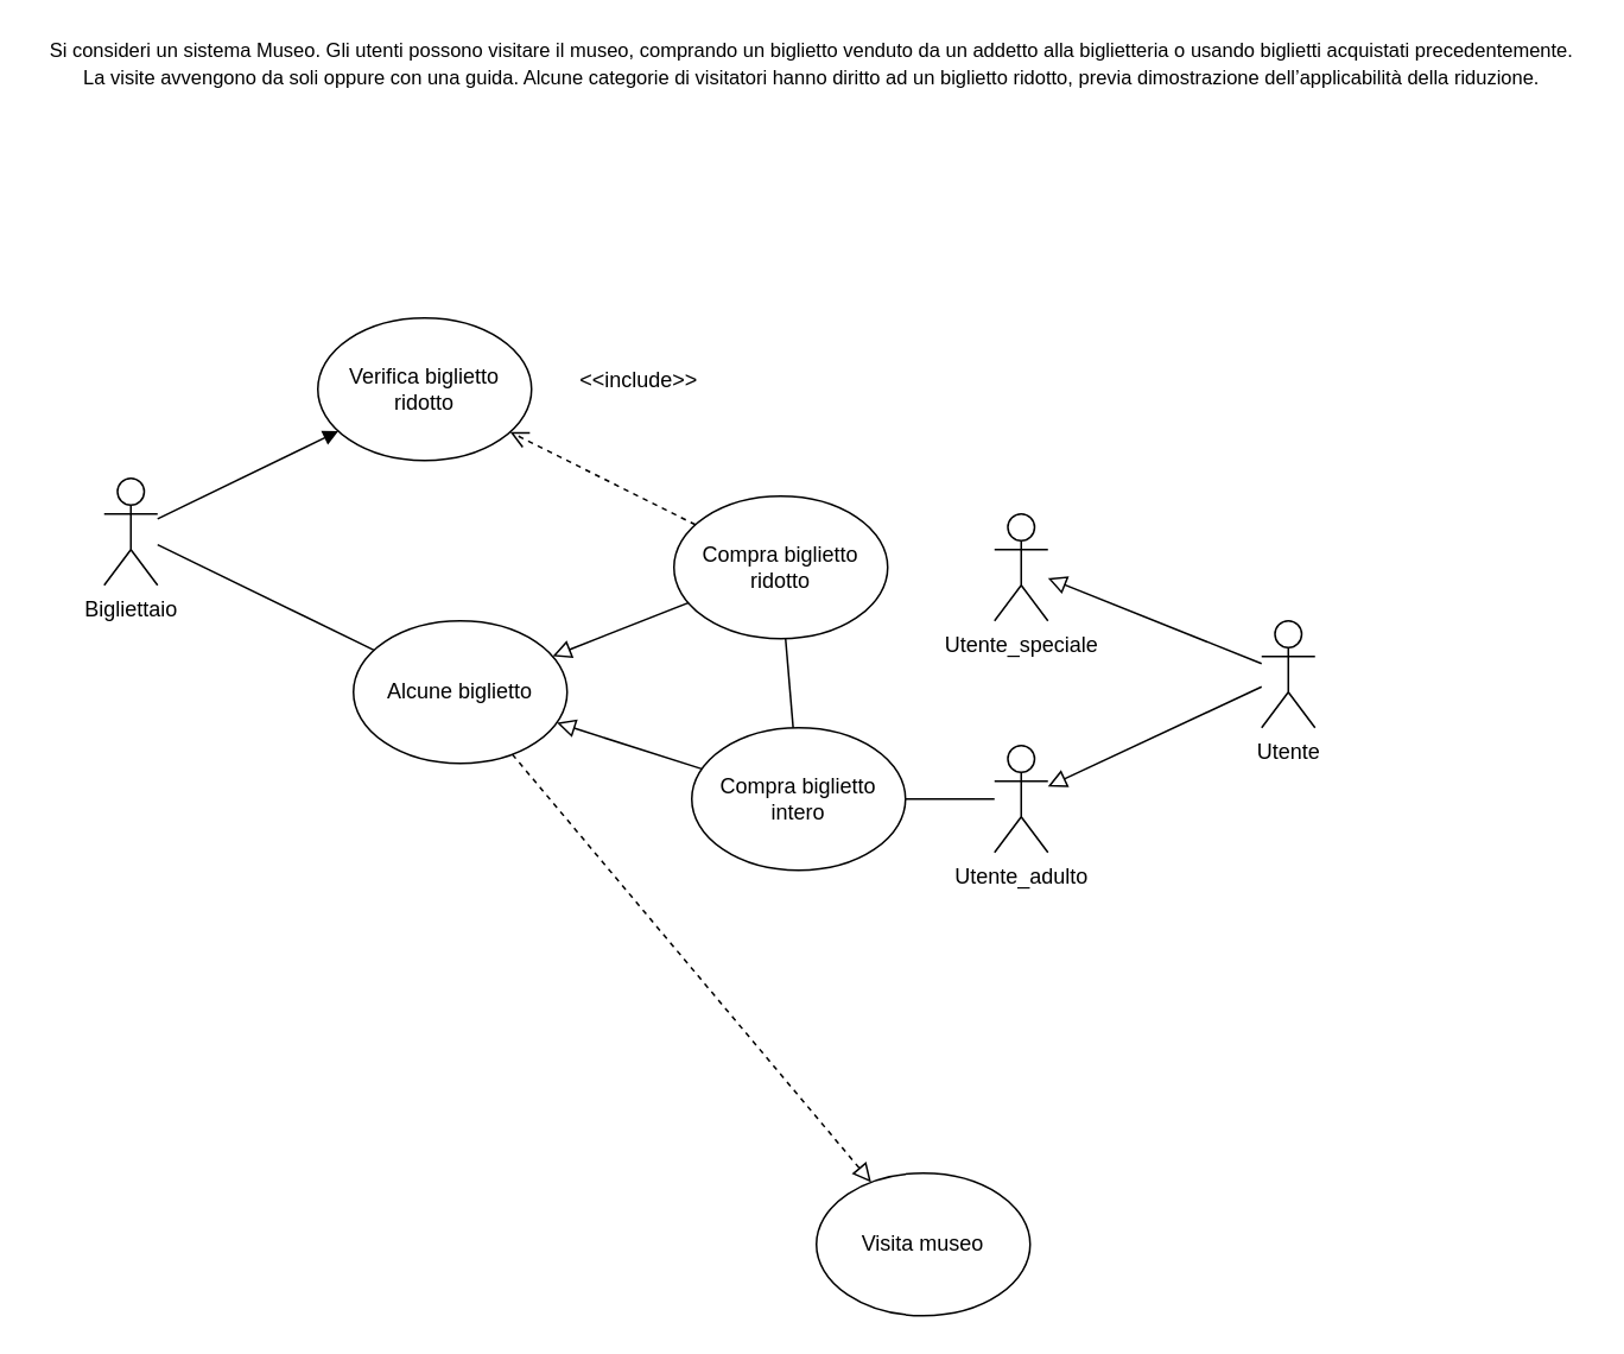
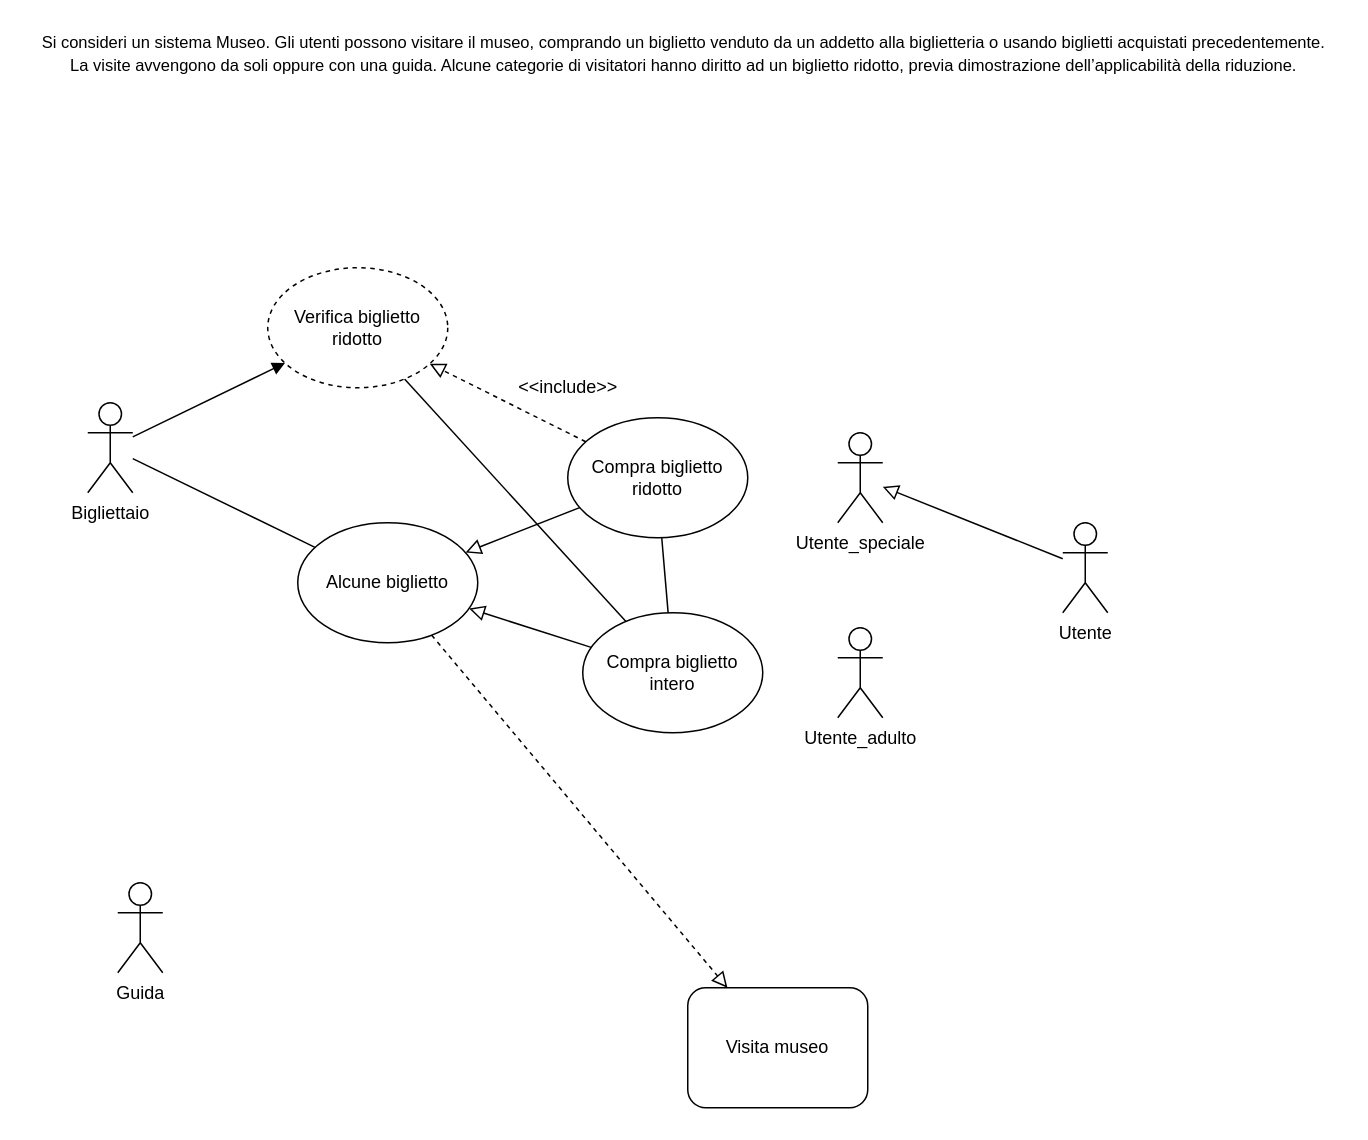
- <mxCell id="20" value="&amp;lt;&amp;lt;include&amp;gt;&amp;gt;" style="text;html=1;align=center;verticalAlign=middle;resizable=0;points=[];autosize=1;strokeColor=none;fillColor=none;" vertex="1" parent="1"><mxGeometry x="318" y="203" width="80" height="20" as="geometry" /></mxCell>
+ <mxCell id="20" value="&amp;lt;&amp;lt;include&amp;gt;&amp;gt;" style="text;html=1;align=center;verticalAlign=middle;resizable=0;points=[];autosize=1;strokeColor=none;fillColor=none;" vertex="1" parent="1"><mxGeometry x="338" y="248" width="80" height="20" as="geometry" /></mxCell>
- <mxCell id="19" value="Verifica biglietto ridotto" style="ellipse;whiteSpace=wrap;html=1;" vertex="1" parent="1"><mxGeometry x="178" y="178" width="120" height="80" as="geometry" /></mxCell>
+ <mxCell id="19" value="Verifica biglietto ridotto" style="ellipse;whiteSpace=wrap;html=1;dashed=1;" vertex="1" parent="1"><mxGeometry x="178" y="178" width="120" height="80" as="geometry" /></mxCell>
- <mxCell id="18" value="" style="endArrow=open;startArrow=none;endFill=0;startFill=0;endSize=8;html=1;verticalAlign=bottom;dashed=1;labelBackgroundColor=none;" edge="1" parent="1" source="8" target="19"><mxGeometry width="160" relative="1" as="geometry"><mxPoint x="368" y="288" as="sourcePoint" /><mxPoint x="498" y="208" as="targetPoint" /></mxGeometry></mxCell>
+ <mxCell id="18" value="" style="endArrow=block;startArrow=none;endFill=0;startFill=0;endSize=8;html=1;verticalAlign=bottom;dashed=1;labelBackgroundColor=none;" edge="1" parent="1" source="8" target="19"><mxGeometry width="160" relative="1" as="geometry"><mxPoint x="368" y="288" as="sourcePoint" /><mxPoint x="498" y="208" as="targetPoint" /></mxGeometry></mxCell>
- <mxCell id="24" value="" style="endArrow=block;html=1;rounded=0;align=center;verticalAlign=bottom;endFill=0;labelBackgroundColor=none;endSize=8;" edge="1" parent="1" source="4" target="15"><mxGeometry relative="1" as="geometry"><mxPoint x="698" y="488" as="sourcePoint" /><mxPoint x="621.859" y="517.927" as="targetPoint" /></mxGeometry></mxCell>
- <mxCell id="25" value="" style="resizable=0;html=1;align=center;verticalAlign=top;labelBackgroundColor=none;" connectable="0" vertex="1" parent="24"><mxGeometry relative="1" as="geometry" /></mxCell>
- <mxCell id="17" value="" style="endArrow=none;html=1;" edge="1" parent="1" source="9" target="15"><mxGeometry width="50" height="50" relative="1" as="geometry"><mxPoint x="768" y="438" as="sourcePoint" /><mxPoint x="548" y="398" as="targetPoint" /></mxGeometry></mxCell>
+ <mxCell id="17" value="" style="endArrow=none;html=1;" edge="1" parent="1" source="9" target="19"><mxGeometry width="50" height="50" relative="1" as="geometry"><mxPoint x="768" y="438" as="sourcePoint" /><mxPoint x="548" y="398" as="targetPoint" /></mxGeometry></mxCell>
+ <mxCell id="3" value="Guida" style="shape=umlActor;verticalLabelPosition=bottom;verticalAlign=top;html=1;outlineConnect=0;" vertex="1" parent="1"><mxGeometry x="78" y="588" width="30" height="60" as="geometry" /></mxCell>
- <mxCell id="26" value="Visita museo" style="ellipse;whiteSpace=wrap;html=1;" vertex="1" parent="1"><mxGeometry x="458" y="658" width="120" height="80" as="geometry" /></mxCell>
+ <mxCell id="26" value="Visita museo" style="whiteSpace=wrap;html=1;rounded=1;" vertex="1" parent="1"><mxGeometry x="458" y="658" width="120" height="80" as="geometry" /></mxCell>
